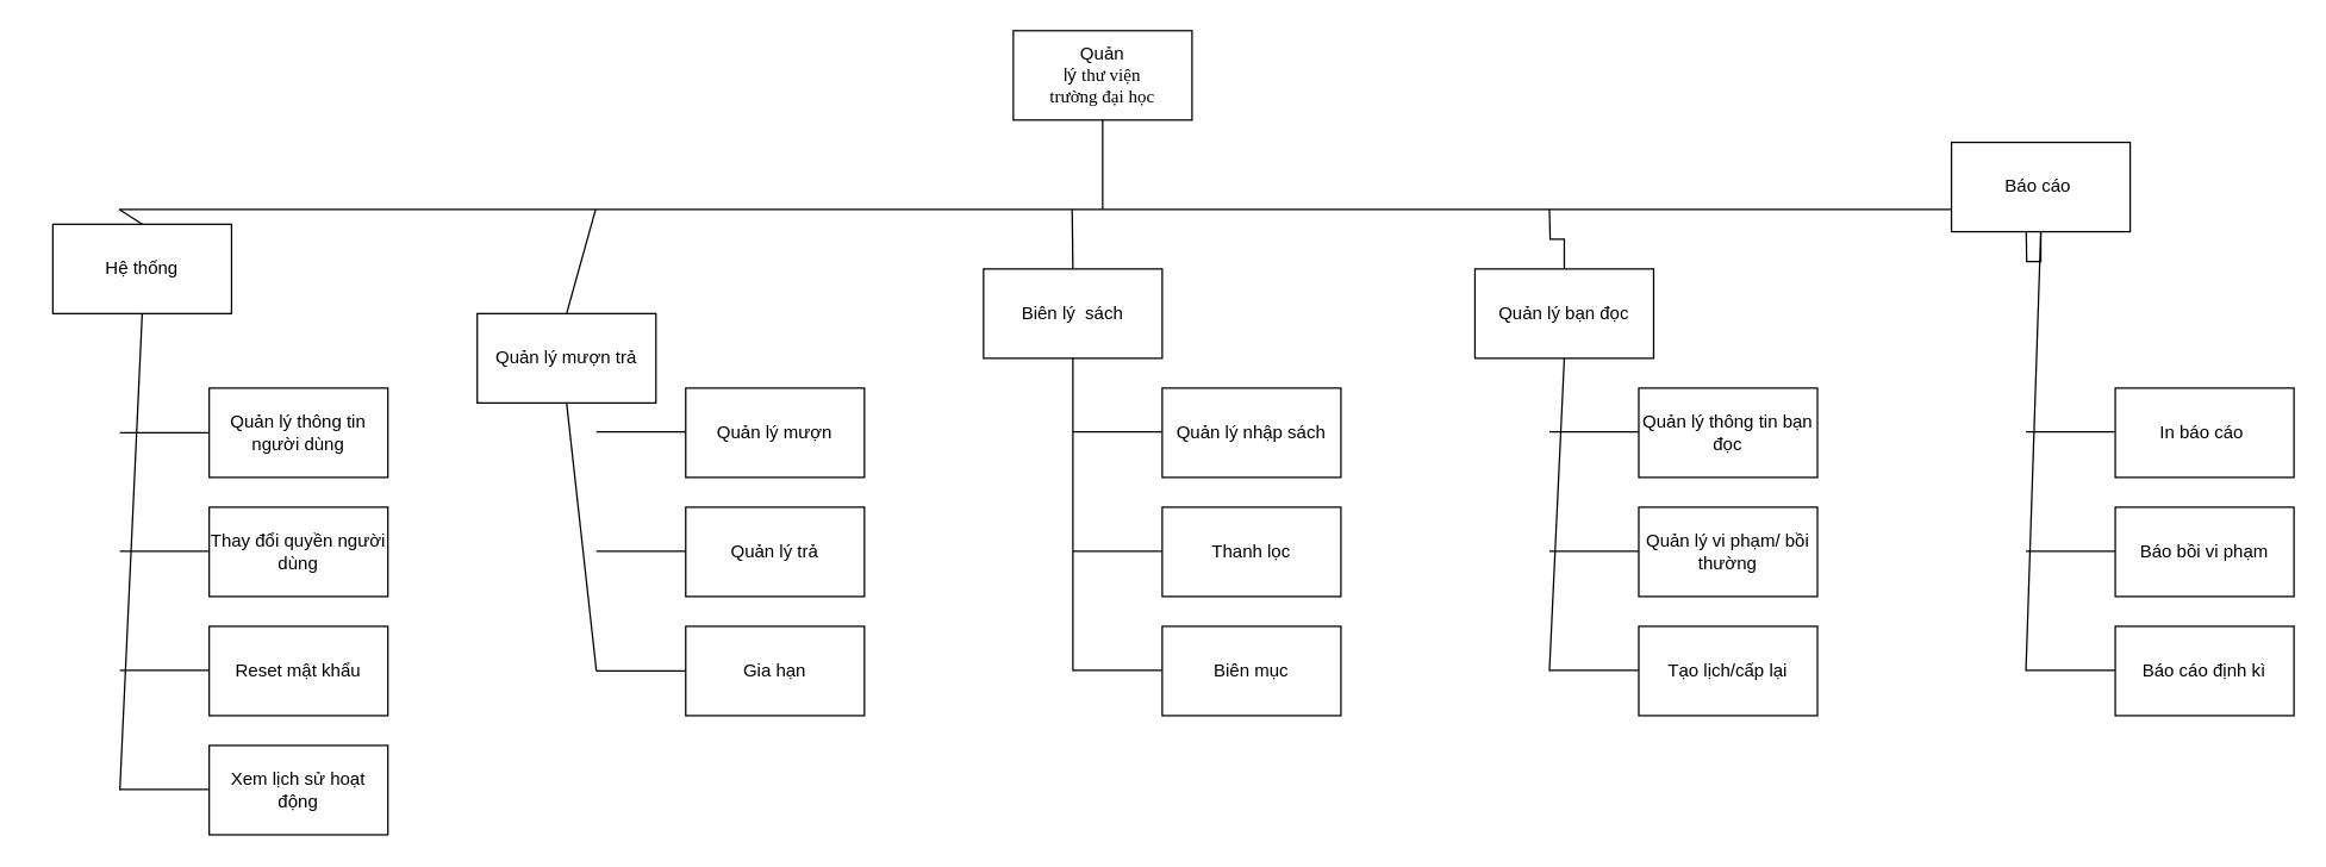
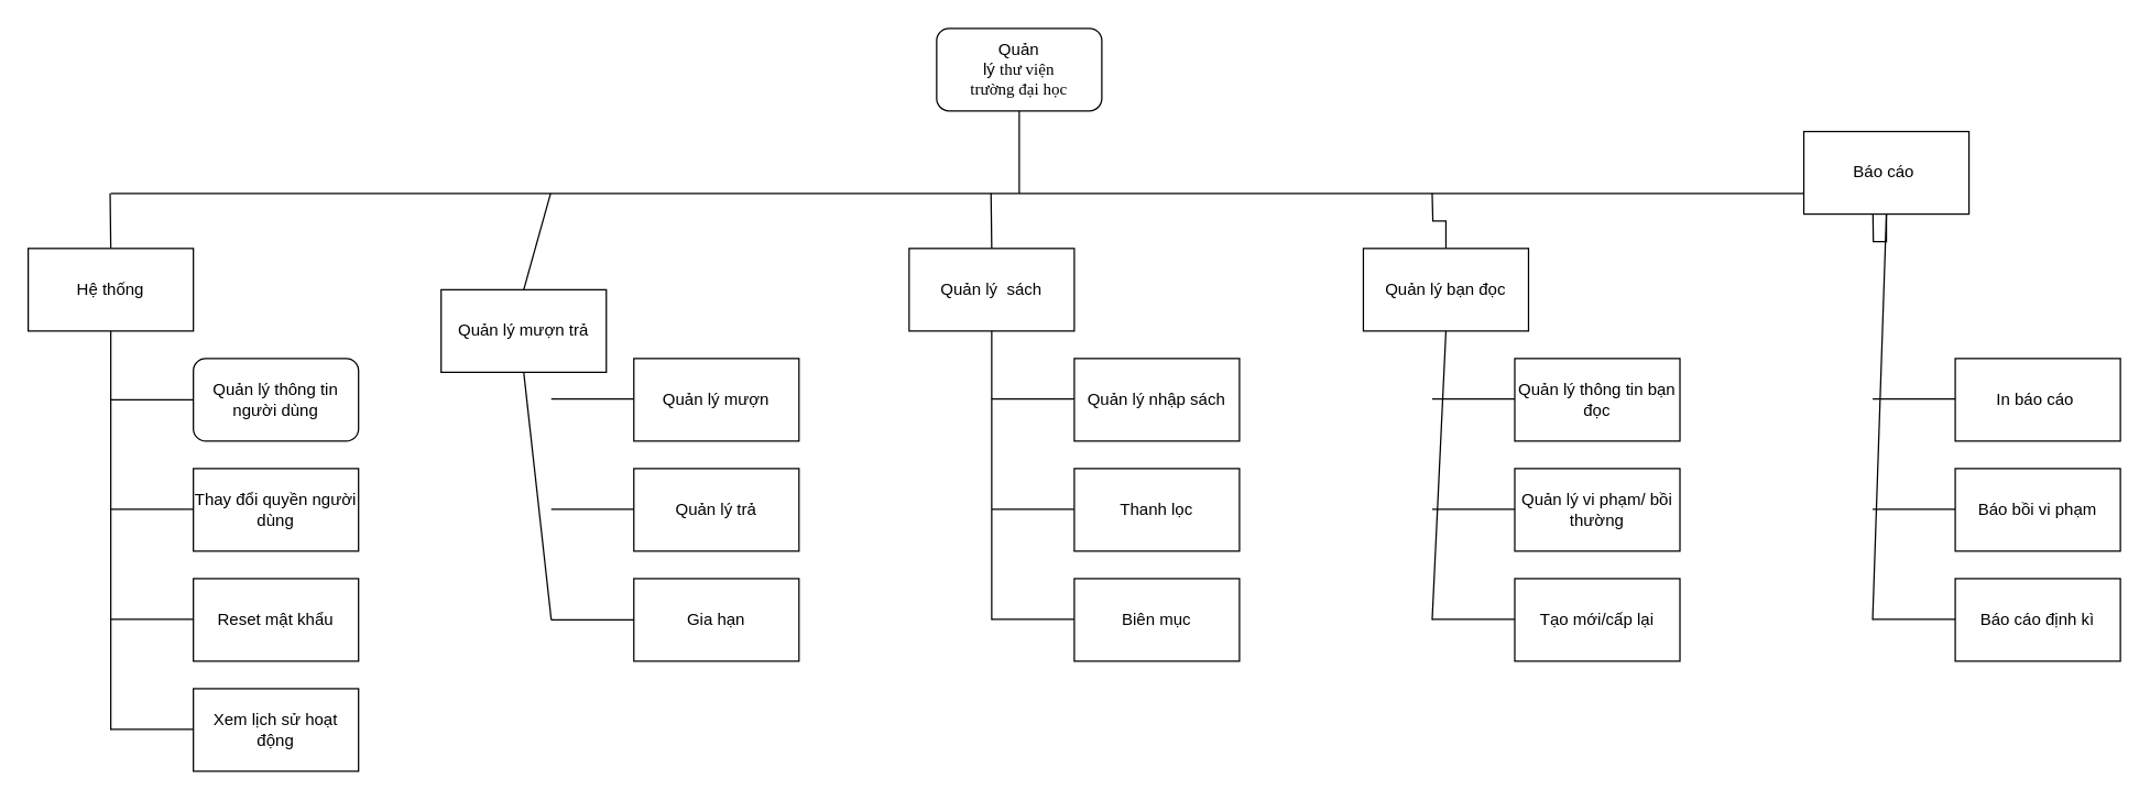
- <mxCell id="51" value="&lt;font style=&quot;font-size: 12px;&quot;&gt;Quản&lt;br&gt;lý &lt;span style=&quot;font-family: &amp;quot;Times New Roman&amp;quot;, serif;&quot; lang=&quot;VI&quot;&gt;thư viện&lt;br&gt;trường đại học&lt;/span&gt;&lt;/font&gt;" style="rounded=0;whiteSpace=wrap;html=1;" vertex="1" parent="1"><mxGeometry x="680" y="20" width="120" height="60" as="geometry" /></mxCell>
+ <mxCell id="51" value="&lt;font style=&quot;font-size: 12px;&quot;&gt;Quản&lt;br&gt;lý &lt;span style=&quot;font-family: &amp;quot;Times New Roman&amp;quot;, serif;&quot; lang=&quot;VI&quot;&gt;thư viện&lt;br&gt;trường đại học&lt;/span&gt;&lt;/font&gt;" style="whiteSpace=wrap;html=1;rounded=1;" vertex="1" parent="1"><mxGeometry x="680" y="20" width="120" height="60" as="geometry" /></mxCell>
- <mxCell id="2" value="Hệ thống" style="rounded=0;whiteSpace=wrap;html=1;" vertex="1" parent="1"><mxGeometry x="35" y="150" width="120" height="60" as="geometry" /></mxCell>
+ <mxCell id="2" value="Hệ thống" style="rounded=0;whiteSpace=wrap;html=1;" vertex="1" parent="1"><mxGeometry x="20" y="180" width="120" height="60" as="geometry" /></mxCell>
- <mxCell id="4" value="Biên lý&amp;nbsp; sách" style="rounded=0;whiteSpace=wrap;html=1;" vertex="1" parent="1"><mxGeometry x="660" y="180" width="120" height="60" as="geometry" /></mxCell>
+ <mxCell id="4" value="Quản lý&amp;nbsp; sách" style="rounded=0;whiteSpace=wrap;html=1;" vertex="1" parent="1"><mxGeometry x="660" y="180" width="120" height="60" as="geometry" /></mxCell>
- <mxCell id="18" value="&lt;p style=&quot;&quot; class=&quot;MsoNormal&quot;&gt;Quản lý thông tin người dùng&lt;/p&gt;" style="rounded=0;whiteSpace=wrap;html=1;align=center;" vertex="1" parent="1"><mxGeometry x="140" y="260" width="120" height="60" as="geometry" /></mxCell>
+ <mxCell id="18" value="&lt;p style=&quot;&quot; class=&quot;MsoNormal&quot;&gt;Quản lý thông tin người dùng&lt;/p&gt;" style="whiteSpace=wrap;html=1;align=center;rounded=1;" vertex="1" parent="1"><mxGeometry x="140" y="260" width="120" height="60" as="geometry" /></mxCell>
- <mxCell id="37" value="Tạo lịch/cấp lại" style="rounded=0;whiteSpace=wrap;html=1;" vertex="1" parent="1"><mxGeometry x="1100" y="420" width="120" height="60" as="geometry" /></mxCell>
+ <mxCell id="37" value="Tạo mới/cấp lại" style="rounded=0;whiteSpace=wrap;html=1;" vertex="1" parent="1"><mxGeometry x="1100" y="420" width="120" height="60" as="geometry" /></mxCell>
